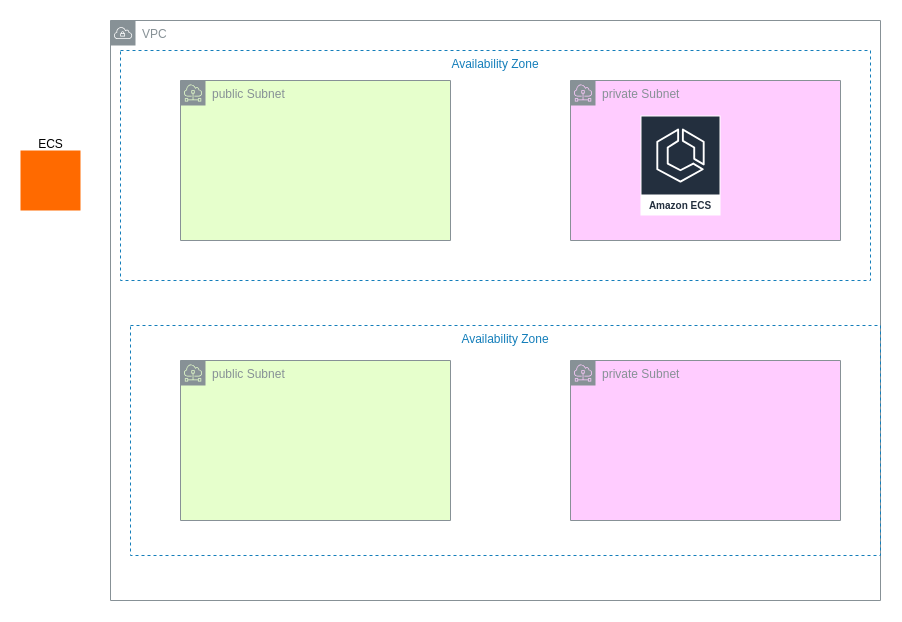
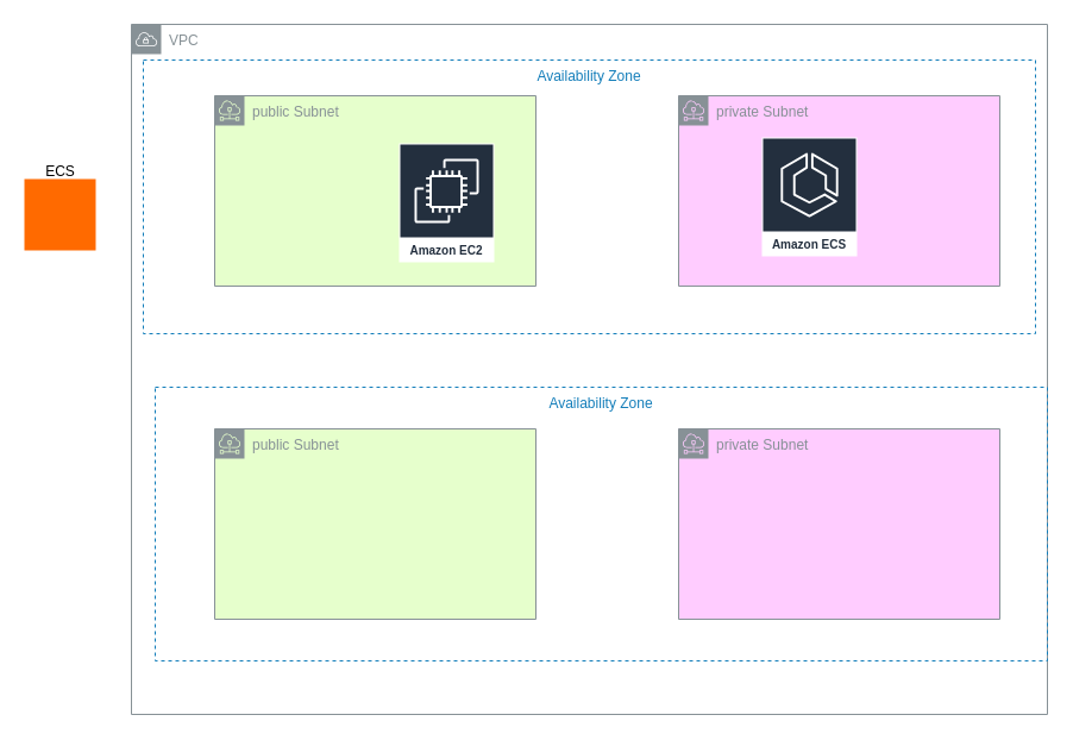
+ <mxCell id="10" value="Amazon EC2" style="sketch=0;outlineConnect=0;fontColor=#232F3E;gradientColor=none;strokeColor=#ffffff;fillColor=#232F3E;dashed=0;verticalLabelPosition=middle;verticalAlign=bottom;align=center;html=1;whiteSpace=wrap;fontSize=10;fontStyle=1;spacing=3;shape=mxgraph.aws4.productIcon;prIcon=mxgraph.aws4.ec2;" vertex="1" parent="1"><mxGeometry x="335" y="120" width="80" height="100" as="geometry" /></mxCell>
